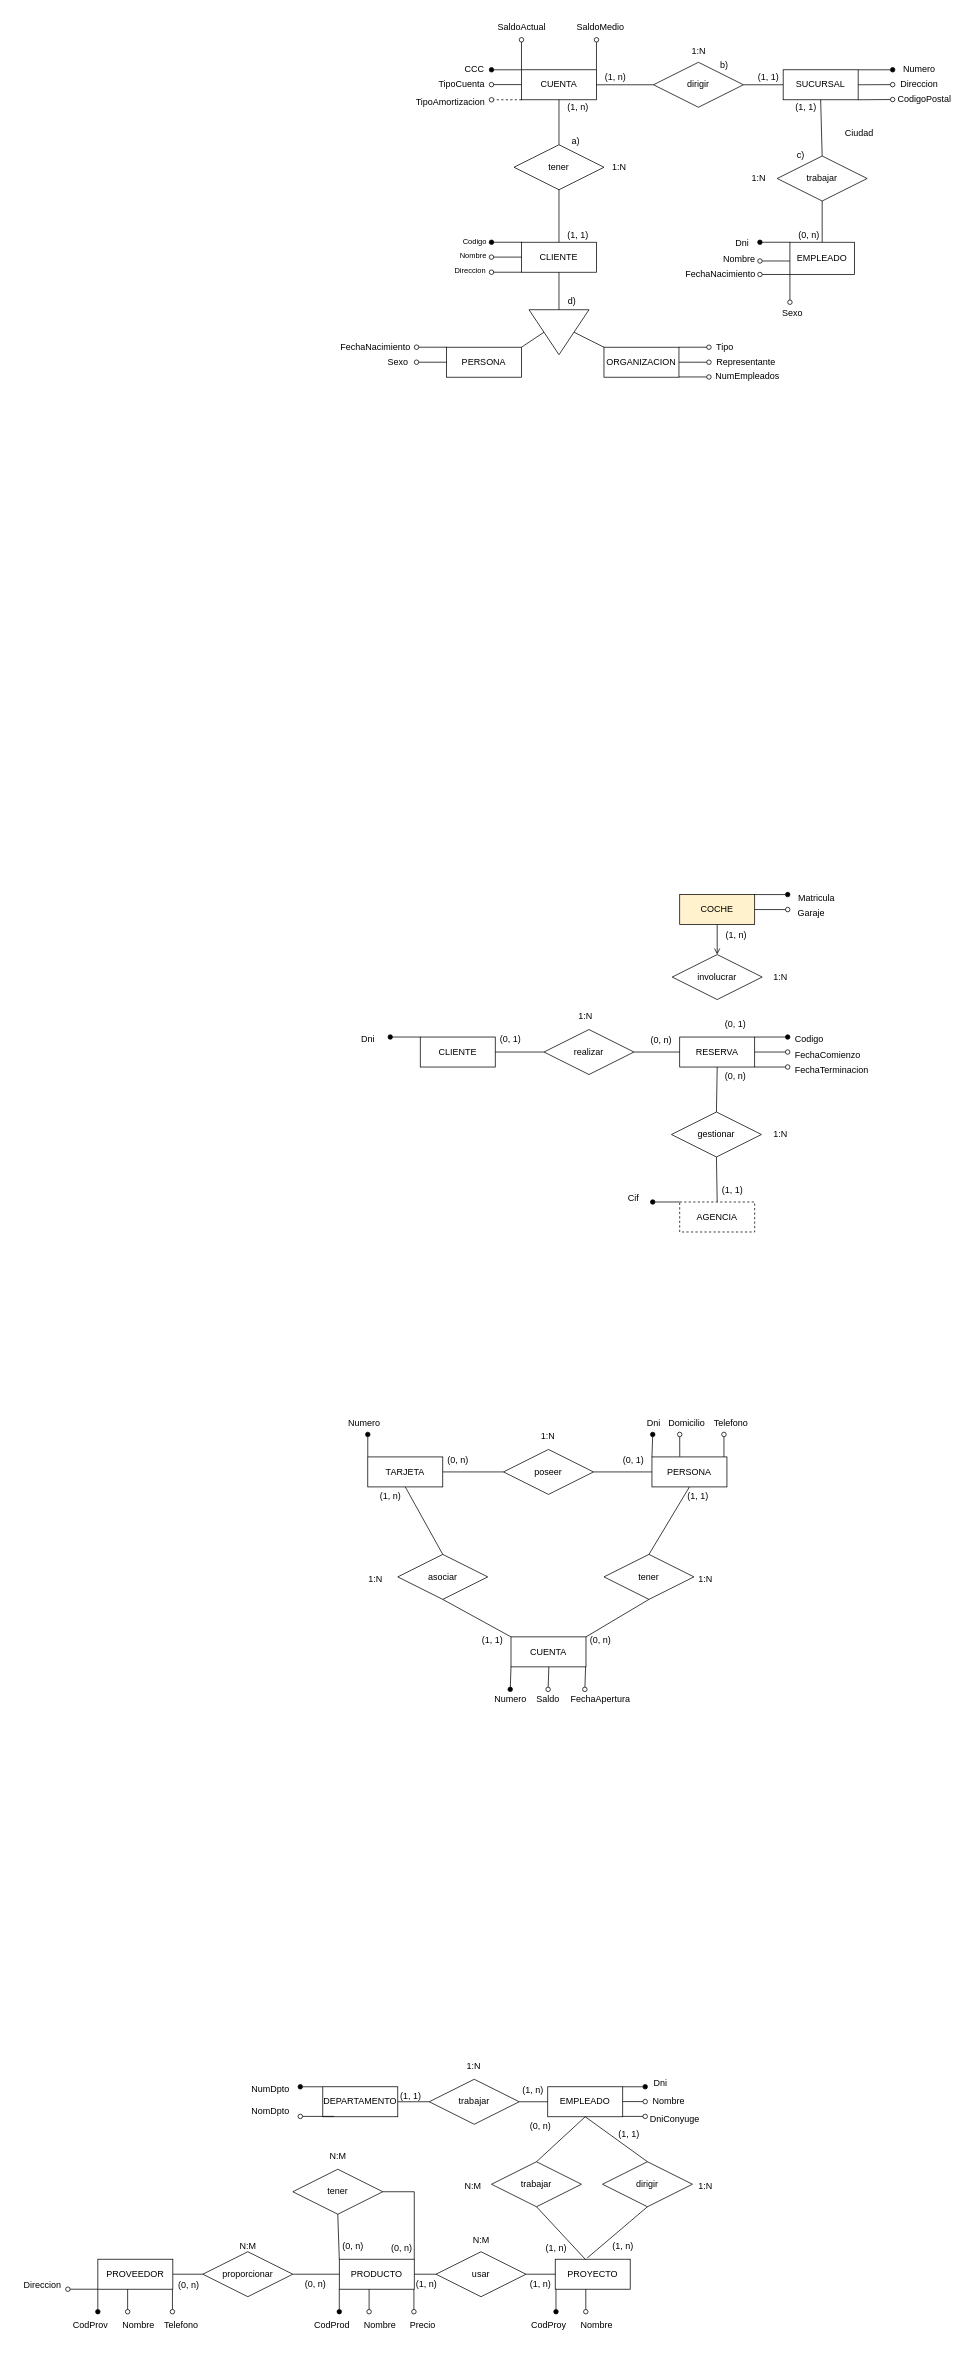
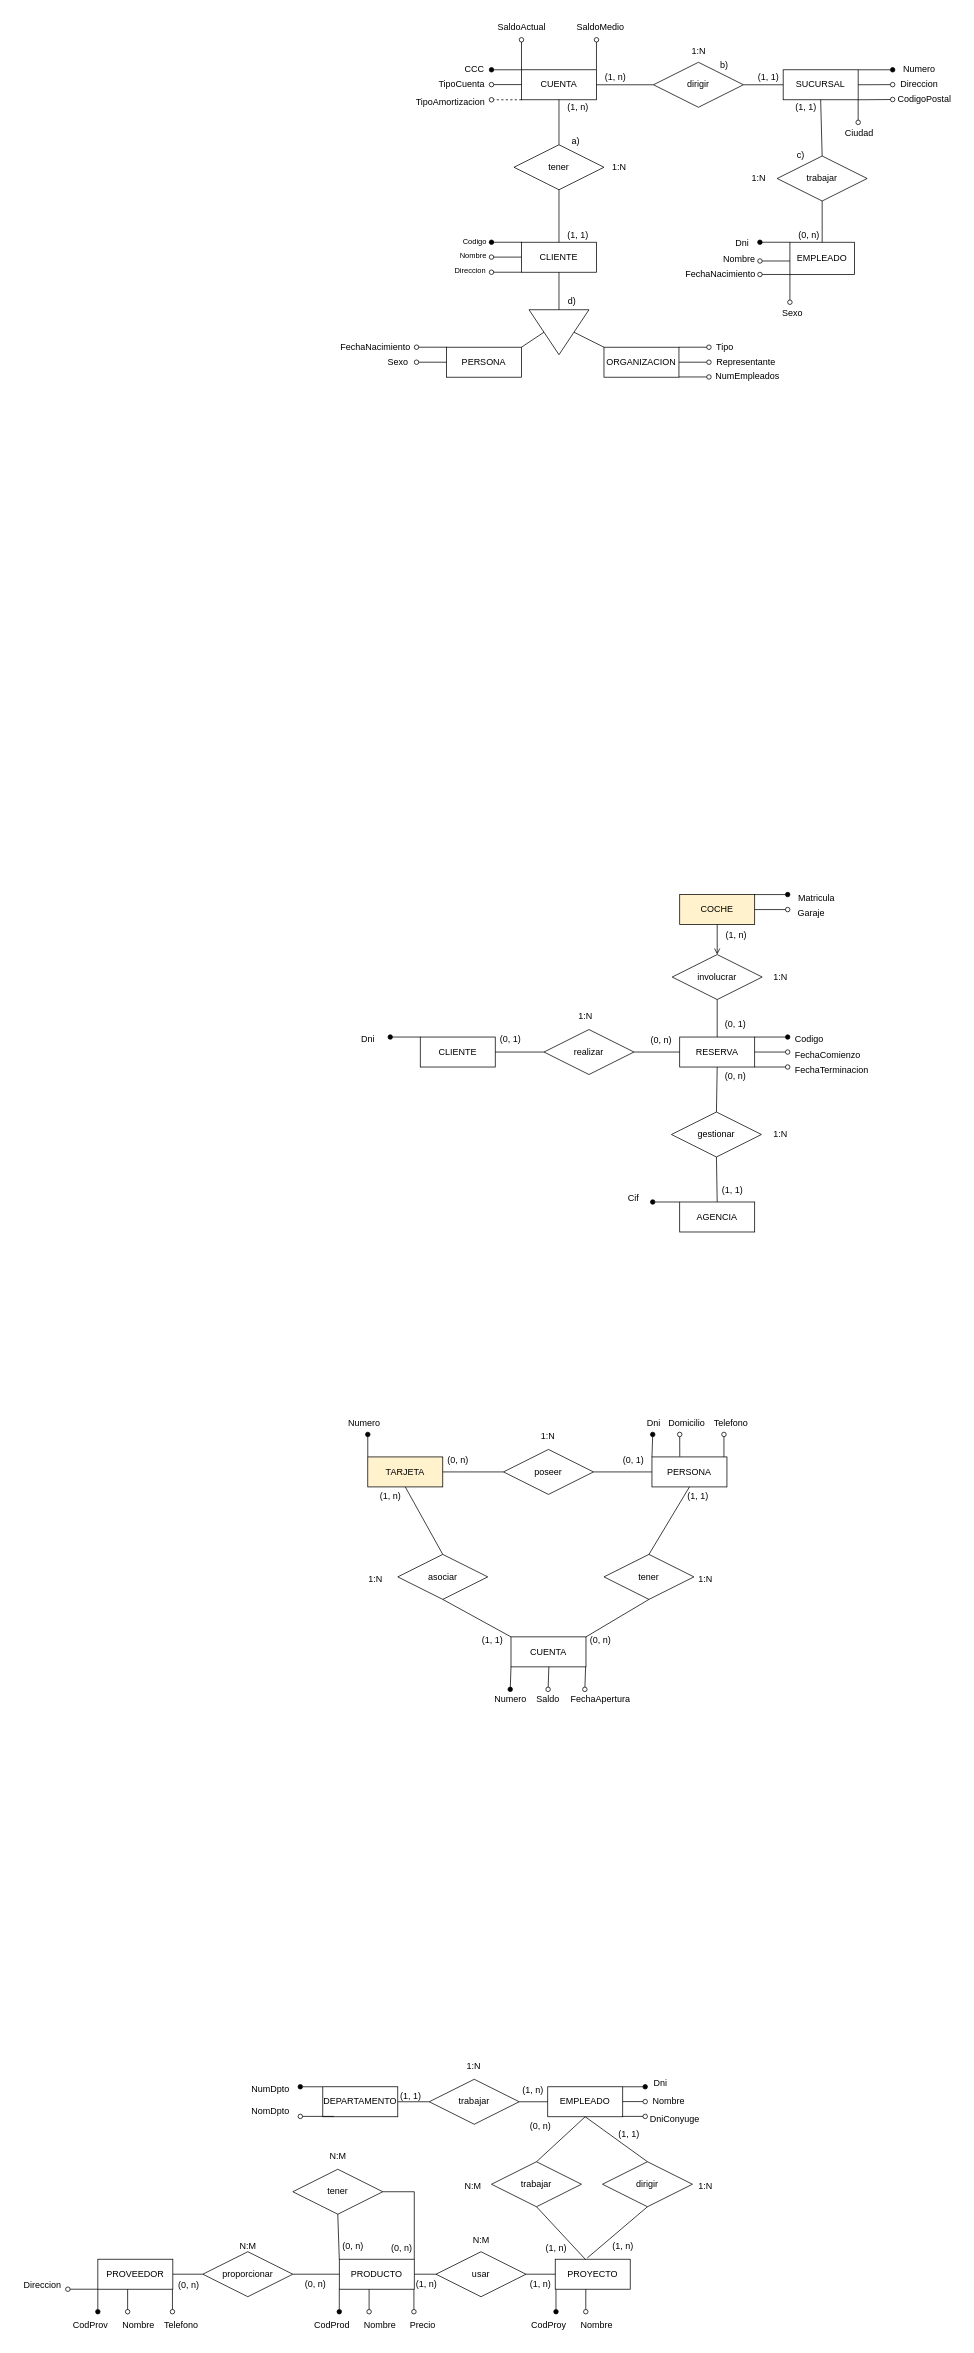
+ <mxCell id="44" value="" style="endArrow=oval;html=1;rounded=0;exitX=1;exitY=1;exitDx=0;exitDy=0;endFill=0;entryX=0.484;entryY=0.004;entryDx=0;entryDy=0;entryPerimeter=0;" parent="1" source="37" target="45" edge="1"><mxGeometry relative="1" as="geometry"><mxPoint x="1140" y="150" as="sourcePoint" /><mxPoint x="1143" y="166" as="targetPoint" /></mxGeometry></mxCell>
+ <mxCell id="97" value="" style="endArrow=none;html=1;rounded=0;entryX=0.5;entryY=1;entryDx=0;entryDy=0;exitX=0.5;exitY=0;exitDx=0;exitDy=0;" parent="1" source="73" target="78" edge="1"><mxGeometry relative="1" as="geometry"><mxPoint x="810" y="1312" as="sourcePoint" /><mxPoint x="970" y="1312" as="targetPoint" /></mxGeometry></mxCell>
- <mxCell id="75" value="AGENCIA" style="whiteSpace=wrap;html=1;align=center;dashed=1;" parent="1" vertex="1"><mxGeometry x="906" y="1602" width="100" height="40" as="geometry" /></mxCell>
+ <mxCell id="75" value="AGENCIA" style="whiteSpace=wrap;html=1;align=center;" parent="1" vertex="1"><mxGeometry x="906" y="1602" width="100" height="40" as="geometry" /></mxCell>
- <mxCell id="108" value="TARJETA" style="whiteSpace=wrap;html=1;align=center;" parent="1" vertex="1"><mxGeometry x="490" y="1942" width="100" height="40" as="geometry" /></mxCell>
+ <mxCell id="108" value="TARJETA" style="whiteSpace=wrap;html=1;align=center;fillColor=#fff2cc;" parent="1" vertex="1"><mxGeometry x="490" y="1942" width="100" height="40" as="geometry" /></mxCell>
